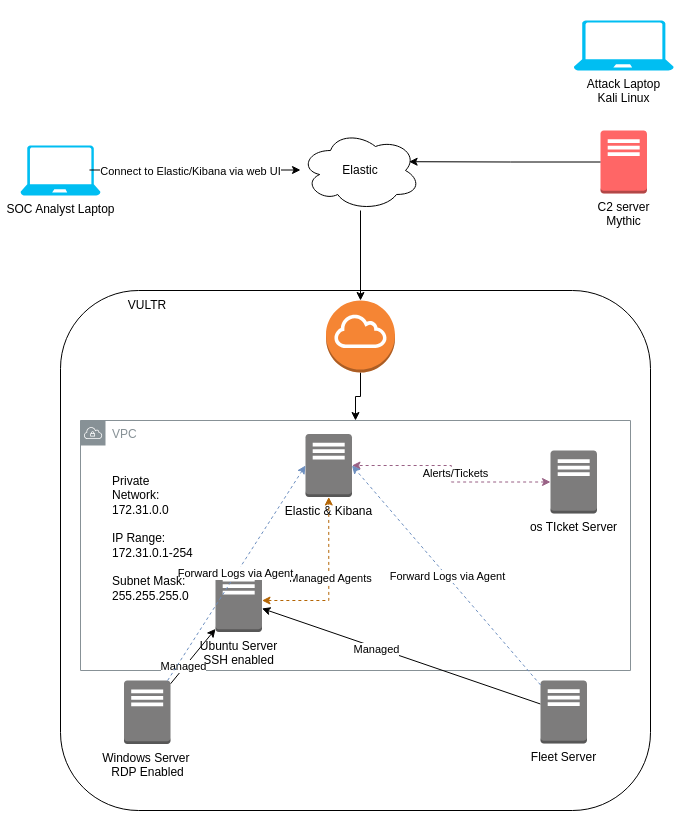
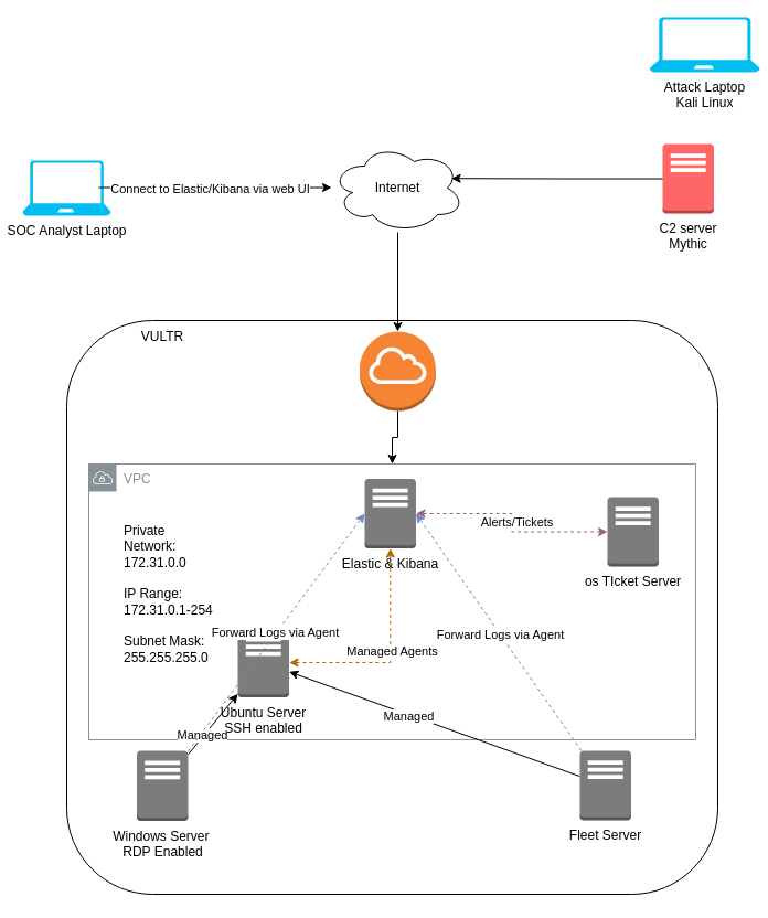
- <mxCell id="31" value="Attack Laptop&lt;div&gt;Kali Linux&lt;/div&gt;" style="verticalLabelPosition=bottom;html=1;verticalAlign=top;align=center;strokeColor=none;fillColor=#00BEF2;shape=mxgraph.azure.laptop;pointerEvents=1;" parent="1" vertex="1"><mxGeometry x="573.25" y="20" width="100" height="50" as="geometry" /></mxCell>
+ <mxCell id="31" value="Attack Laptop&lt;div&gt;Kali Linux&lt;/div&gt;" style="verticalLabelPosition=bottom;html=1;verticalAlign=top;align=center;strokeColor=none;fillColor=#00BEF2;shape=mxgraph.azure.laptop;pointerEvents=1;" parent="1" vertex="1"><mxGeometry x="588.25" y="15" width="100" height="50" as="geometry" /></mxCell>
- <mxCell id="27" value="Elastic" style="ellipse;shape=cloud;whiteSpace=wrap;html=1;" parent="1" vertex="1"><mxGeometry x="300" y="130" width="120" height="80" as="geometry" /></mxCell>
+ <mxCell id="27" value="Internet" style="ellipse;shape=cloud;whiteSpace=wrap;html=1;" parent="1" vertex="1"><mxGeometry x="300" y="130" width="120" height="80" as="geometry" /></mxCell>
- <mxCell id="13" value="Elastic &amp;amp; Kibana" style="outlineConnect=0;dashed=0;verticalLabelPosition=bottom;verticalAlign=top;align=center;html=1;shape=mxgraph.aws3.traditional_server;fillColor=#7D7C7C;gradientColor=none;" parent="1" vertex="1"><mxGeometry x="305" y="433.5" width="46.5" height="63" as="geometry" /></mxCell>
+ <mxCell id="13" value="Elastic &amp;amp; Kibana" style="outlineConnect=0;dashed=0;verticalLabelPosition=bottom;verticalAlign=top;align=center;html=1;shape=mxgraph.aws3.traditional_server;fillColor=#7D7C7C;gradientColor=none;" parent="1" vertex="1"><mxGeometry x="330" y="433.5" width="46.5" height="63" as="geometry" /></mxCell>
- <mxCell id="6" value="Fleet Server" style="outlineConnect=0;dashed=0;verticalLabelPosition=bottom;verticalAlign=top;align=center;html=1;shape=mxgraph.aws3.traditional_server;fillColor=#7D7C7C;gradientColor=none;" parent="1" vertex="1"><mxGeometry x="540" y="680" width="46.5" height="63" as="geometry" /></mxCell>
+ <mxCell id="6" value="Fleet Server" style="outlineConnect=0;dashed=0;verticalLabelPosition=bottom;verticalAlign=top;align=center;html=1;shape=mxgraph.aws3.traditional_server;fillColor=#7D7C7C;gradientColor=none;" parent="1" vertex="1"><mxGeometry x="525" y="680" width="46.5" height="63" as="geometry" /></mxCell>
